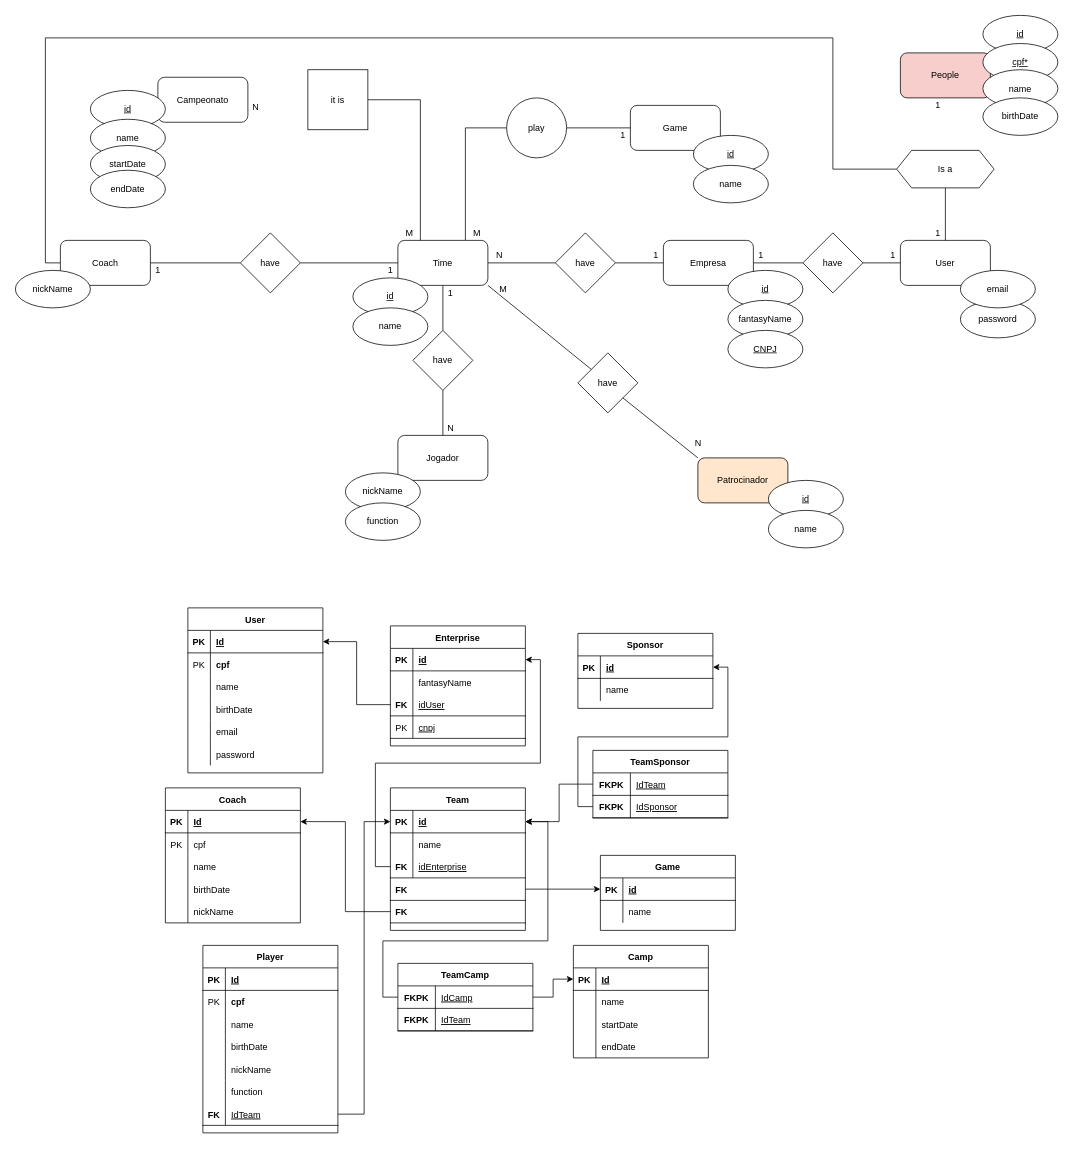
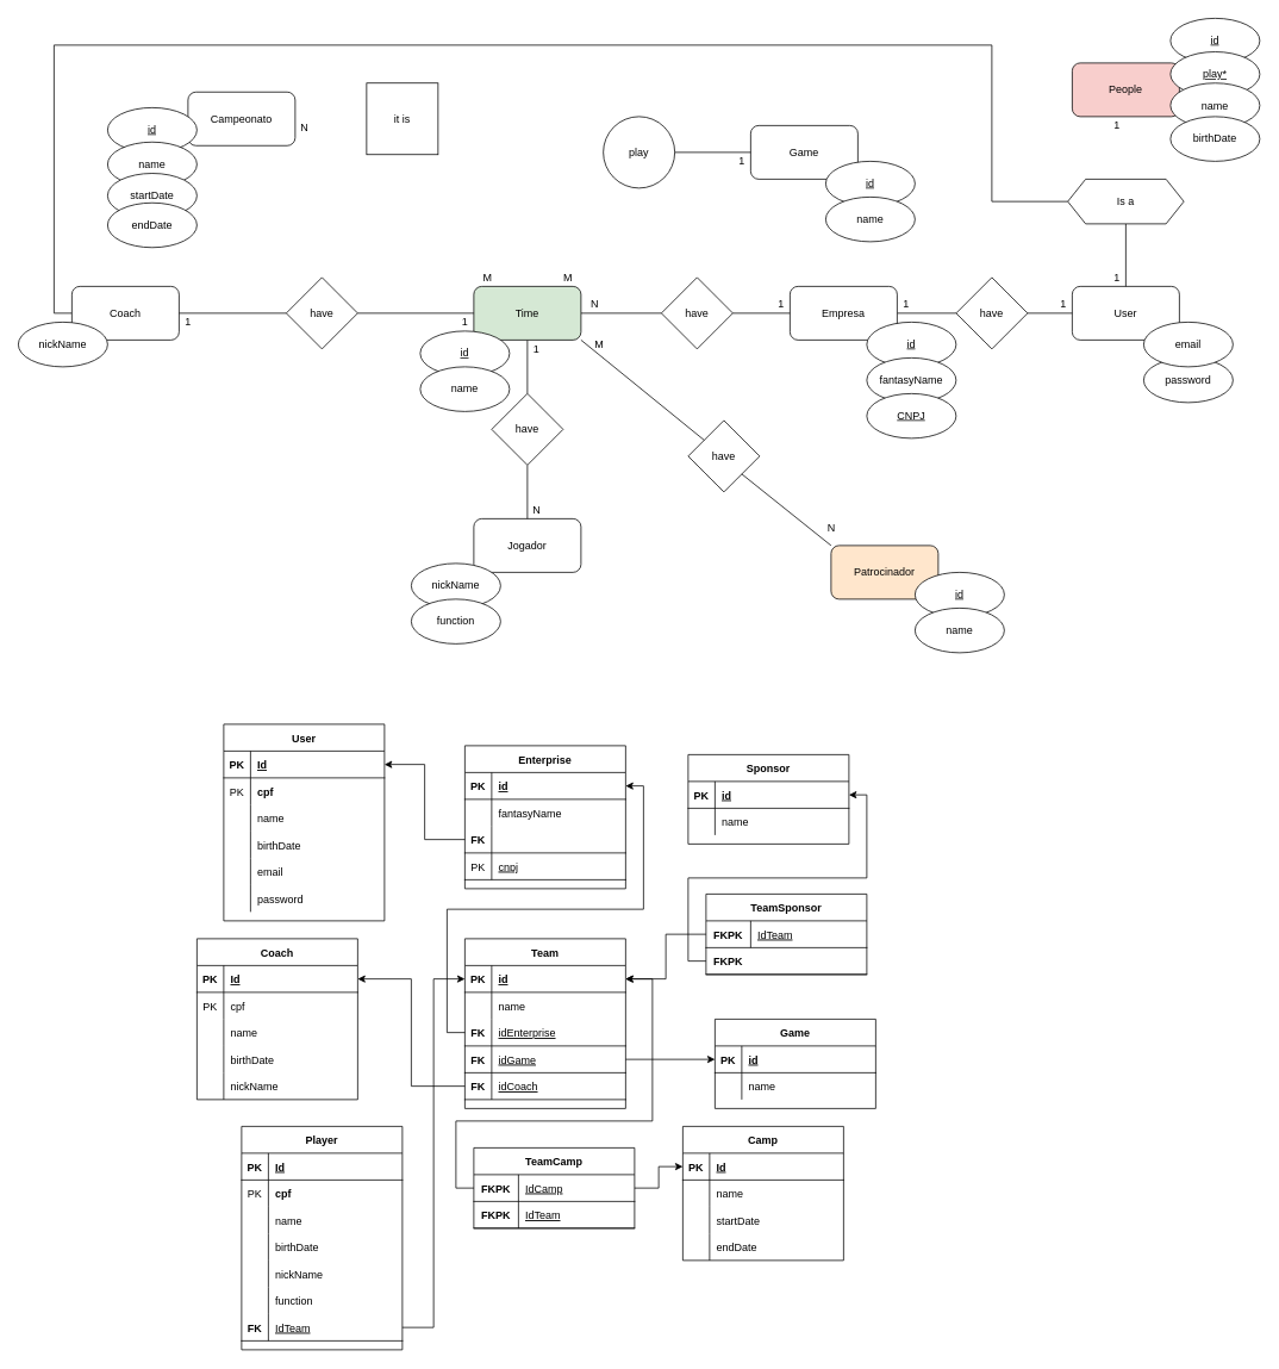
- <mxCell id="47" value="cpf*" style="ellipse;whiteSpace=wrap;html=1;fontStyle=4" parent="1" vertex="1"><mxGeometry x="1310" y="57.5" width="100" height="50" as="geometry" /></mxCell>
+ <mxCell id="47" value="play*" style="ellipse;whiteSpace=wrap;html=1;fontStyle=4" parent="1" vertex="1"><mxGeometry x="1310" y="57.5" width="100" height="50" as="geometry" /></mxCell>
- <mxCell id="34" style="edgeStyle=orthogonalEdgeStyle;rounded=0;orthogonalLoop=1;jettySize=auto;html=1;exitX=1;exitY=0.5;exitDx=0;exitDy=0;entryX=0.25;entryY=0;entryDx=0;entryDy=0;endArrow=none;endFill=0;" parent="1" source="35" target="8" edge="1"><mxGeometry relative="1" as="geometry" /></mxCell>
- <mxCell id="7" style="edgeStyle=orthogonalEdgeStyle;rounded=0;orthogonalLoop=1;jettySize=auto;html=1;exitX=0.75;exitY=0;exitDx=0;exitDy=0;entryX=0;entryY=0.5;entryDx=0;entryDy=0;endArrow=none;endFill=0;" parent="1" source="8" target="40" edge="1"><mxGeometry relative="1" as="geometry" /></mxCell>
- <mxCell id="8" value="Time" style="rounded=1;whiteSpace=wrap;html=1;" parent="1" vertex="1"><mxGeometry x="530" y="320" width="120" height="60" as="geometry" /></mxCell>
+ <mxCell id="8" value="Time" style="rounded=1;whiteSpace=wrap;html=1;fillColor=#d5e8d4;" parent="1" vertex="1"><mxGeometry x="530" y="320" width="120" height="60" as="geometry" /></mxCell>
- <mxCell id="134" value="idUser" style="shape=partialRectangle;connectable=0;fillColor=none;top=0;left=0;bottom=0;right=0;align=left;spacingLeft=6;fontStyle=4;overflow=hidden;" vertex="1" parent="132"><mxGeometry x="30" width="150" height="30" as="geometry" /></mxCell>
- <mxCell id="203" value="IdSponsor" style="shape=partialRectangle;connectable=0;fillColor=none;top=0;left=0;bottom=0;right=0;align=left;spacingLeft=6;fontStyle=4;overflow=hidden;" vertex="1" parent="201"><mxGeometry x="50.0" width="130.0" height="30" as="geometry" /></mxCell>
+ <mxCell id="157" value="idGame" style="shape=partialRectangle;connectable=0;fillColor=none;top=0;left=0;bottom=0;right=0;align=left;spacingLeft=6;fontStyle=4;overflow=hidden;" vertex="1" parent="155"><mxGeometry x="30" width="150" height="30" as="geometry" /></mxCell>
+ <mxCell id="160" value="idCoach" style="shape=partialRectangle;connectable=0;fillColor=none;top=0;left=0;bottom=0;right=0;align=left;spacingLeft=6;fontStyle=4;overflow=hidden;" vertex="1" parent="158"><mxGeometry x="30" width="150" height="30" as="geometry" /></mxCell>
